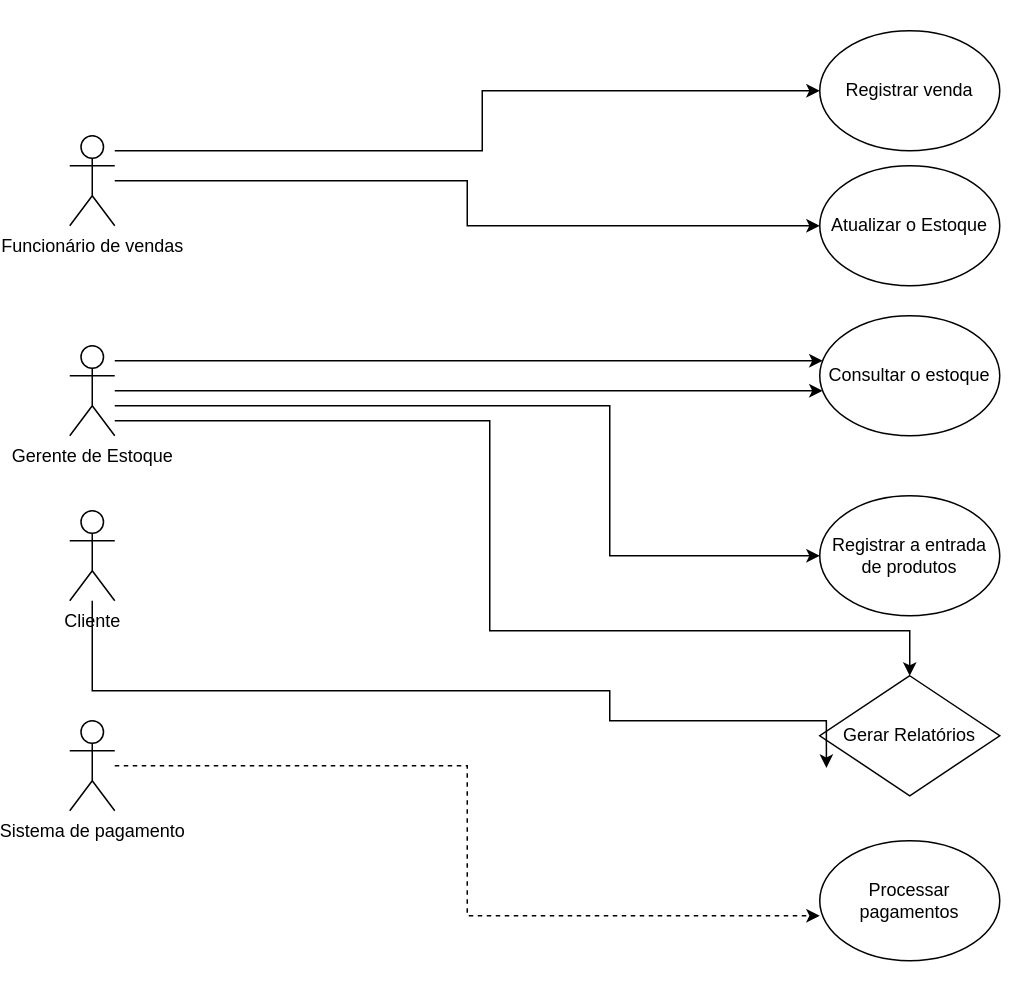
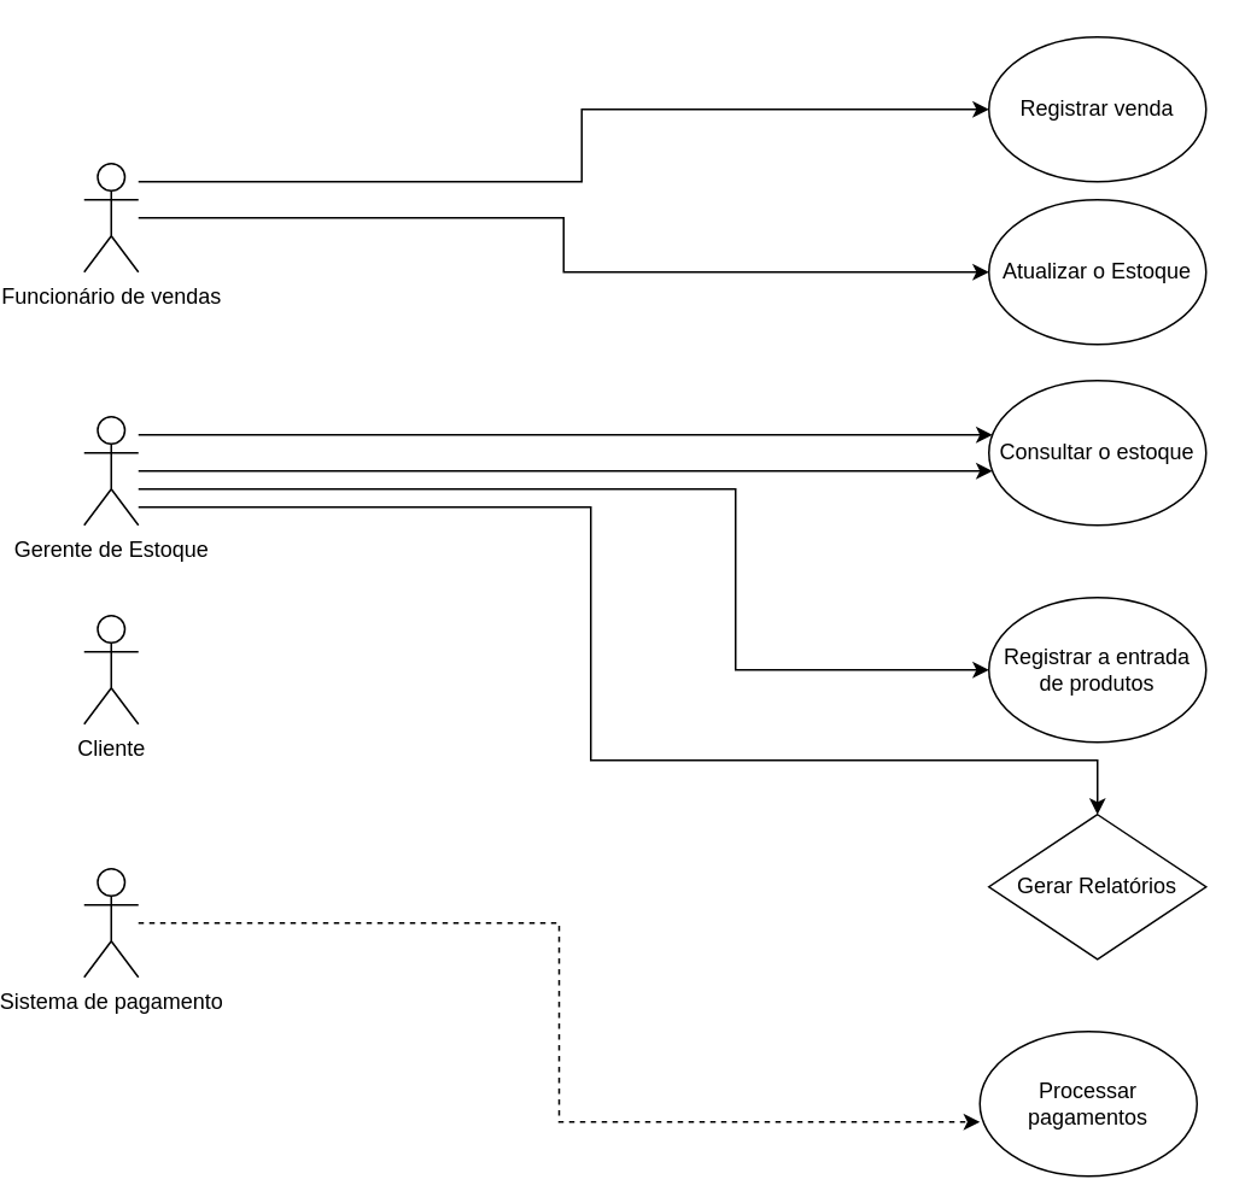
- <mxCell id="19" style="edgeStyle=orthogonalEdgeStyle;rounded=0;orthogonalLoop=1;jettySize=auto;html=1;entryX=0.037;entryY=0.768;entryDx=0;entryDy=0;entryPerimeter=0;" edge="1" parent="1" source="10" target="16"><mxGeometry relative="1" as="geometry"><Array as="points"><mxPoint x="35" y="460" /><mxPoint x="380" y="460" /><mxPoint x="380" y="480" /><mxPoint x="524" y="480" /></Array></mxGeometry></mxCell>
- <mxCell id="17" value="Processar pagamentos" style="ellipse;whiteSpace=wrap;html=1;" vertex="1" parent="1"><mxGeometry x="520" y="560" width="120" height="80" as="geometry" /></mxCell>
+ <mxCell id="17" value="Processar pagamentos" style="ellipse;whiteSpace=wrap;html=1;" vertex="1" parent="1"><mxGeometry x="515" y="570" width="120" height="80" as="geometry" /></mxCell>
